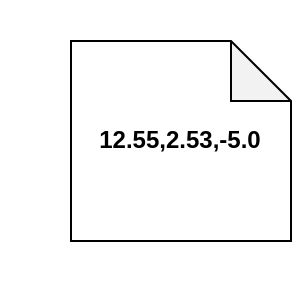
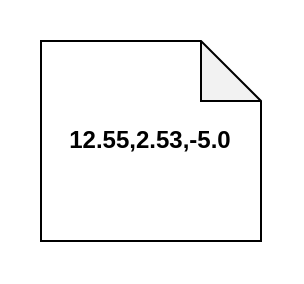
- <mxCell id="2" value="&lt;b&gt;12.55,2.53,-5.0&lt;/b&gt;" style="shape=note;whiteSpace=wrap;html=1;backgroundOutline=1;darkOpacity=0.05;" parent="1" vertex="1"><mxGeometry x="35" y="20" width="110" height="100" as="geometry" /></mxCell>
+ <mxCell id="2" value="&lt;b&gt;12.55,2.53,-5.0&lt;/b&gt;" style="shape=note;whiteSpace=wrap;html=1;backgroundOutline=1;darkOpacity=0.05;" parent="1" vertex="1"><mxGeometry x="20" y="20" width="110" height="100" as="geometry" /></mxCell>
